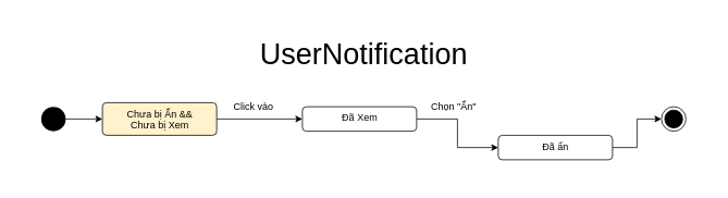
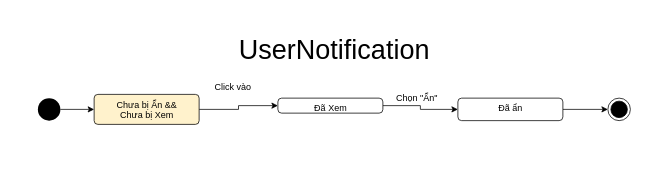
- <mxCell id="12" value="Click vào" style="text;html=1;align=center;verticalAlign=middle;resizable=0;points=[];autosize=1;" vertex="1" parent="1"><mxGeometry x="280" y="120" width="60" height="20" as="geometry" /></mxCell>
+ <mxCell id="12" value="Click vào" style="text;html=1;align=center;verticalAlign=middle;resizable=0;points=[];autosize=1;" vertex="1" parent="1"><mxGeometry x="280" y="105" width="60" height="20" as="geometry" /></mxCell>
- <mxCell id="11" value="Đã Xem" style="html=1;align=center;verticalAlign=top;rounded=1;absoluteArcSize=1;arcSize=10;dashed=0;" vertex="1" parent="1"><mxGeometry x="370" y="130" width="140" height="30" as="geometry" /></mxCell>
+ <mxCell id="11" value="Đã Xem" style="html=1;align=center;verticalAlign=top;rounded=1;absoluteArcSize=1;arcSize=10;dashed=0;" vertex="1" parent="1"><mxGeometry x="370" y="130" width="140" height="20" as="geometry" /></mxCell>
- <mxCell id="4" value="Đã ẩn" style="html=1;align=center;verticalAlign=top;rounded=1;absoluteArcSize=1;arcSize=10;dashed=0;" parent="1" vertex="1"><mxGeometry x="610" y="165" width="140" height="30" as="geometry" /></mxCell>
+ <mxCell id="4" value="Đã ẩn" style="html=1;align=center;verticalAlign=top;rounded=1;absoluteArcSize=1;arcSize=10;dashed=0;" parent="1" vertex="1"><mxGeometry x="610" y="130" width="140" height="30" as="geometry" /></mxCell>
